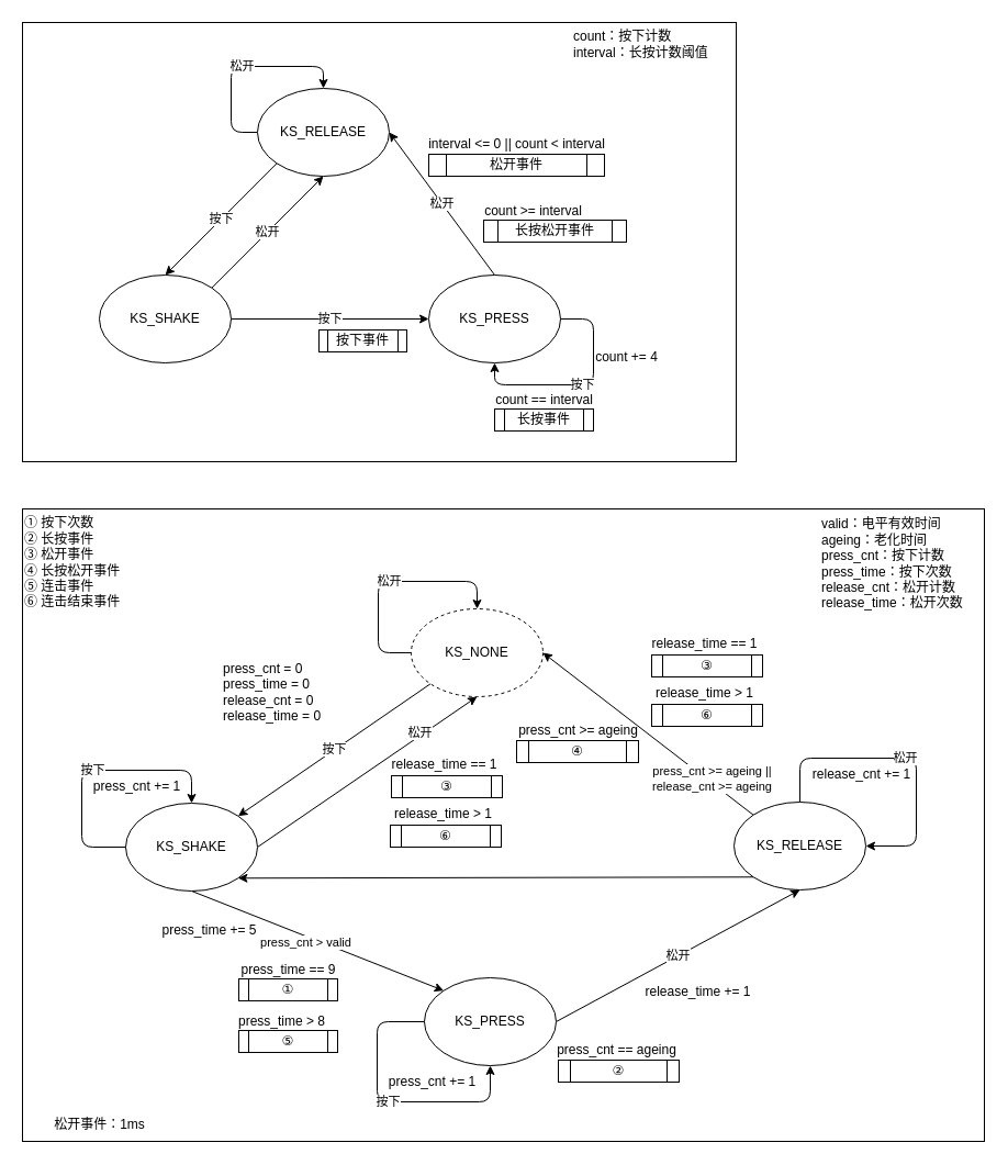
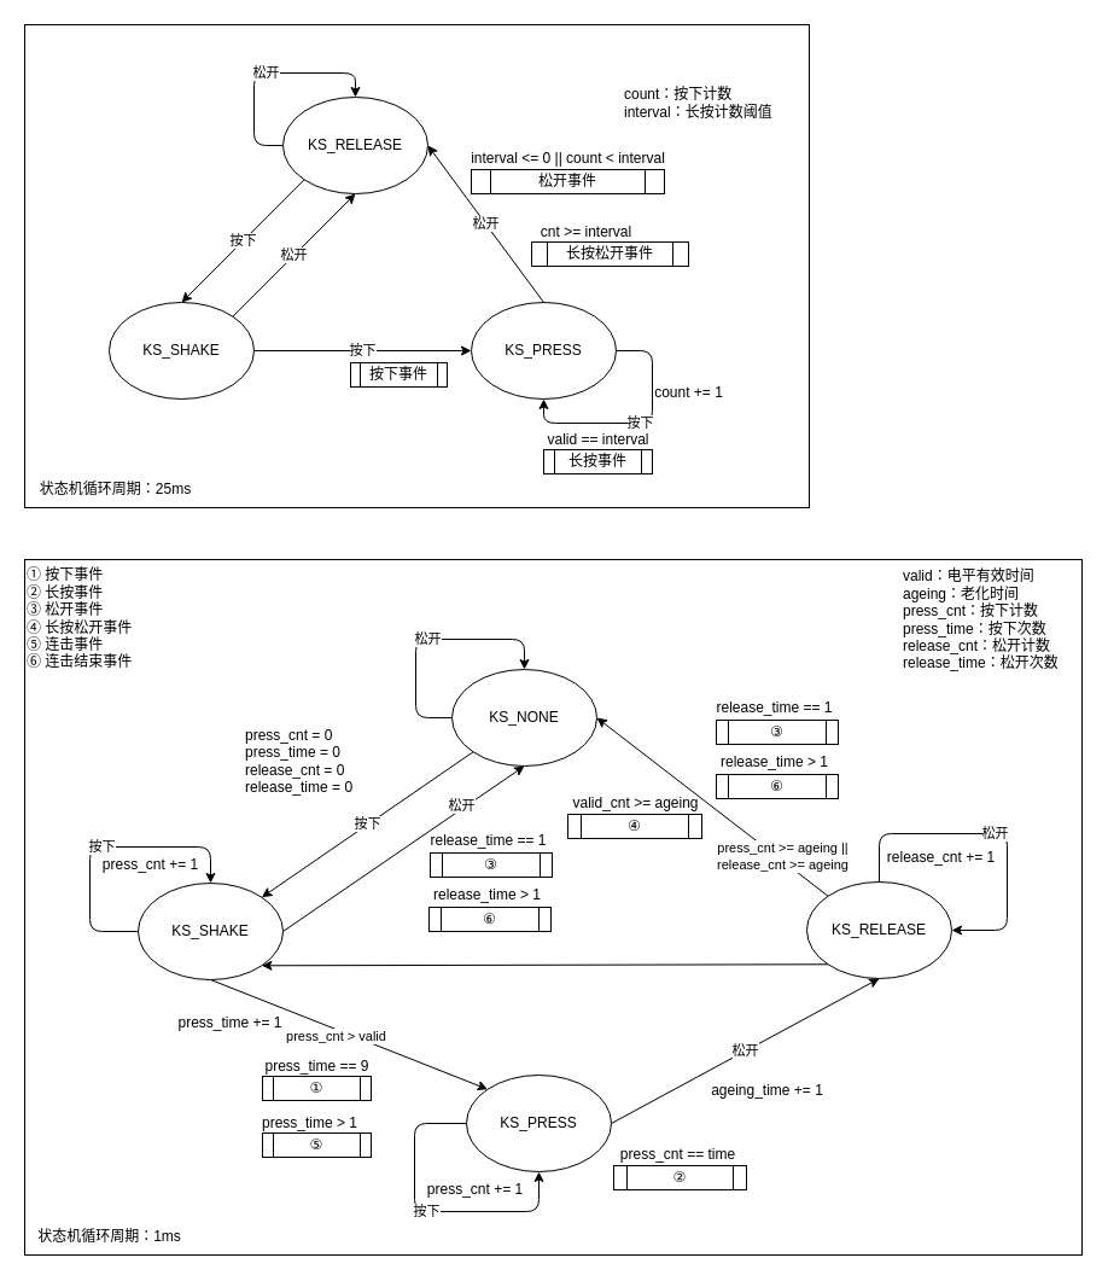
- <mxCell id="22" value="count：按下计数&lt;br&gt;interval：长按计数阈值" style="text;html=1;align=left;verticalAlign=middle;resizable=0;points=[];autosize=1;strokeColor=none;fillColor=none;" parent="1" vertex="1"><mxGeometry x="520" y="20" width="150" height="40" as="geometry" /></mxCell>
+ <mxCell id="22" value="count：按下计数&lt;br&gt;interval：长按计数阈值" style="text;html=1;align=left;verticalAlign=middle;resizable=0;points=[];autosize=1;strokeColor=none;fillColor=none;" parent="1" vertex="1"><mxGeometry x="515" y="65" width="150" height="40" as="geometry" /></mxCell>
- <mxCell id="20" value="count &amp;gt;= interval" style="text;html=1;align=center;verticalAlign=middle;resizable=0;points=[];autosize=1;strokeColor=none;fillColor=none;" parent="1" vertex="1"><mxGeometry x="430" y="177" width="110" height="30" as="geometry" /></mxCell>
+ <mxCell id="20" value="cnt &amp;gt;= interval" style="text;html=1;align=center;verticalAlign=middle;resizable=0;points=[];autosize=1;strokeColor=none;fillColor=none;" parent="1" vertex="1"><mxGeometry x="430" y="177" width="110" height="30" as="geometry" /></mxCell>
- <mxCell id="14" value="count += 4" style="text;html=1;align=center;verticalAlign=middle;resizable=0;points=[];autosize=1;strokeColor=none;fillColor=none;" parent="1" vertex="1"><mxGeometry x="530" y="310" width="80" height="30" as="geometry" /></mxCell>
+ <mxCell id="14" value="count += 1" style="text;html=1;align=center;verticalAlign=middle;resizable=0;points=[];autosize=1;strokeColor=none;fillColor=none;" parent="1" vertex="1"><mxGeometry x="530" y="310" width="80" height="30" as="geometry" /></mxCell>
- <mxCell id="16" value="count == interval" style="text;html=1;align=center;verticalAlign=middle;resizable=0;points=[];autosize=1;strokeColor=none;fillColor=none;" parent="1" vertex="1"><mxGeometry x="440" y="349" width="110" height="30" as="geometry" /></mxCell>
+ <mxCell id="16" value="valid == interval" style="text;html=1;align=center;verticalAlign=middle;resizable=0;points=[];autosize=1;strokeColor=none;fillColor=none;" parent="1" vertex="1"><mxGeometry x="440" y="349" width="110" height="30" as="geometry" /></mxCell>
+ <mxCell id="21" value="状态机循环周期：25ms" style="text;html=1;align=center;verticalAlign=middle;resizable=0;points=[];autosize=1;strokeColor=none;fillColor=none;" parent="1" vertex="1"><mxGeometry x="20" y="390" width="150" height="30" as="geometry" /></mxCell>
- <mxCell id="34" value="① 按下次数&lt;br&gt;② 长按事件&lt;br&gt;③ 松开事件&lt;br&gt;④ 长按松开事件&lt;br&gt;⑤ 连击事件&lt;br&gt;⑥ 连击结束事件" style="text;html=1;align=left;verticalAlign=middle;resizable=0;points=[];autosize=1;strokeColor=none;fillColor=none;" parent="1" vertex="1"><mxGeometry x="20" y="463" width="105" height="98" as="geometry" /></mxCell>
+ <mxCell id="34" value="① 按下事件&lt;br&gt;② 长按事件&lt;br&gt;③ 松开事件&lt;br&gt;④ 长按松开事件&lt;br&gt;⑤ 连击事件&lt;br&gt;⑥ 连击结束事件" style="text;html=1;align=left;verticalAlign=middle;resizable=0;points=[];autosize=1;strokeColor=none;fillColor=none;" parent="1" vertex="1"><mxGeometry x="20" y="463" width="105" height="98" as="geometry" /></mxCell>
- <mxCell id="24" value="KS_NONE" style="ellipse;whiteSpace=wrap;html=1;labelBackgroundColor=none;labelBorderColor=none;dashed=1;" parent="1" vertex="1"><mxGeometry x="374" y="554" width="120" height="80" as="geometry" /></mxCell>
+ <mxCell id="24" value="KS_NONE" style="ellipse;whiteSpace=wrap;html=1;labelBackgroundColor=none;labelBorderColor=none;" parent="1" vertex="1"><mxGeometry x="374" y="554" width="120" height="80" as="geometry" /></mxCell>
- <mxCell id="51" value="press_cnt &amp;gt;= ageing" style="text;html=1;align=center;verticalAlign=middle;resizable=0;points=[];autosize=1;strokeColor=none;fillColor=none;" parent="1" vertex="1"><mxGeometry x="460.5" y="650" width="130" height="30" as="geometry" /></mxCell>
+ <mxCell id="51" value="valid_cnt &amp;gt;= ageing" style="text;html=1;align=center;verticalAlign=middle;resizable=0;points=[];autosize=1;strokeColor=none;fillColor=none;" parent="1" vertex="1"><mxGeometry x="460.5" y="650" width="130" height="30" as="geometry" /></mxCell>
- <mxCell id="47" value="release_cnt += 1" style="text;html=1;align=center;verticalAlign=middle;resizable=0;points=[];autosize=1;strokeColor=none;fillColor=none;" parent="1" vertex="1"><mxGeometry x="729" y="690" width="110" height="30" as="geometry" /></mxCell>
+ <mxCell id="47" value="release_cnt += 1" style="text;html=1;align=center;verticalAlign=middle;resizable=0;points=[];autosize=1;strokeColor=none;fillColor=none;" parent="1" vertex="1"><mxGeometry x="724" y="695" width="110" height="30" as="geometry" /></mxCell>
- <mxCell id="39" value="press_time += 5" style="text;html=1;align=center;verticalAlign=middle;resizable=0;points=[];autosize=1;strokeColor=none;fillColor=none;" parent="1" vertex="1"><mxGeometry x="135" y="832" width="110" height="30" as="geometry" /></mxCell>
+ <mxCell id="39" value="press_time += 1" style="text;html=1;align=center;verticalAlign=middle;resizable=0;points=[];autosize=1;strokeColor=none;fillColor=none;" parent="1" vertex="1"><mxGeometry x="135" y="832" width="110" height="30" as="geometry" /></mxCell>
- <mxCell id="48" value="release_time += 1" style="text;html=1;align=center;verticalAlign=middle;resizable=0;points=[];autosize=1;strokeColor=none;fillColor=none;" parent="1" vertex="1"><mxGeometry x="575" y="888" width="120" height="30" as="geometry" /></mxCell>
+ <mxCell id="48" value="ageing_time += 1" style="text;html=1;align=center;verticalAlign=middle;resizable=0;points=[];autosize=1;strokeColor=none;fillColor=none;" parent="1" vertex="1"><mxGeometry x="575" y="888" width="120" height="30" as="geometry" /></mxCell>
- <mxCell id="43" value="press_time &amp;gt; 8" style="text;html=1;align=center;verticalAlign=middle;resizable=0;points=[];autosize=1;strokeColor=none;fillColor=none;" parent="1" vertex="1"><mxGeometry x="206" y="915" width="100" height="30" as="geometry" /></mxCell>
+ <mxCell id="43" value="press_time &amp;gt; 1" style="text;html=1;align=center;verticalAlign=middle;resizable=0;points=[];autosize=1;strokeColor=none;fillColor=none;" parent="1" vertex="1"><mxGeometry x="206" y="915" width="100" height="30" as="geometry" /></mxCell>
- <mxCell id="50" value="press_cnt == ageing" style="text;html=1;align=center;verticalAlign=middle;resizable=0;points=[];autosize=1;strokeColor=none;fillColor=none;" parent="1" vertex="1"><mxGeometry x="496" y="941" width="130" height="30" as="geometry" /></mxCell>
+ <mxCell id="50" value="press_cnt == time" style="text;html=1;align=center;verticalAlign=middle;resizable=0;points=[];autosize=1;strokeColor=none;fillColor=none;" parent="1" vertex="1"><mxGeometry x="496" y="941" width="130" height="30" as="geometry" /></mxCell>
- <mxCell id="57" value="松开事件：1ms" style="text;html=1;align=center;verticalAlign=middle;resizable=0;points=[];autosize=1;strokeColor=none;fillColor=none;" parent="1" vertex="1"><mxGeometry x="20" y="1009" width="140" height="30" as="geometry" /></mxCell>
+ <mxCell id="57" value="状态机循环周期：1ms" style="text;html=1;align=center;verticalAlign=middle;resizable=0;points=[];autosize=1;strokeColor=none;fillColor=none;" parent="1" vertex="1"><mxGeometry x="20" y="1009" width="140" height="30" as="geometry" /></mxCell>
